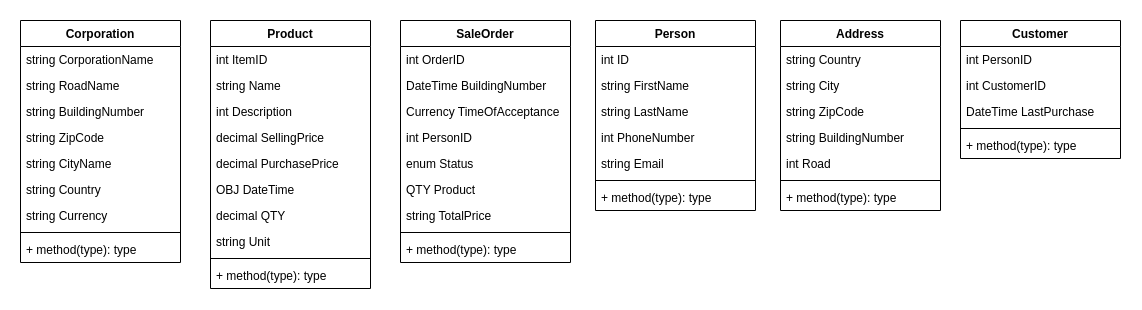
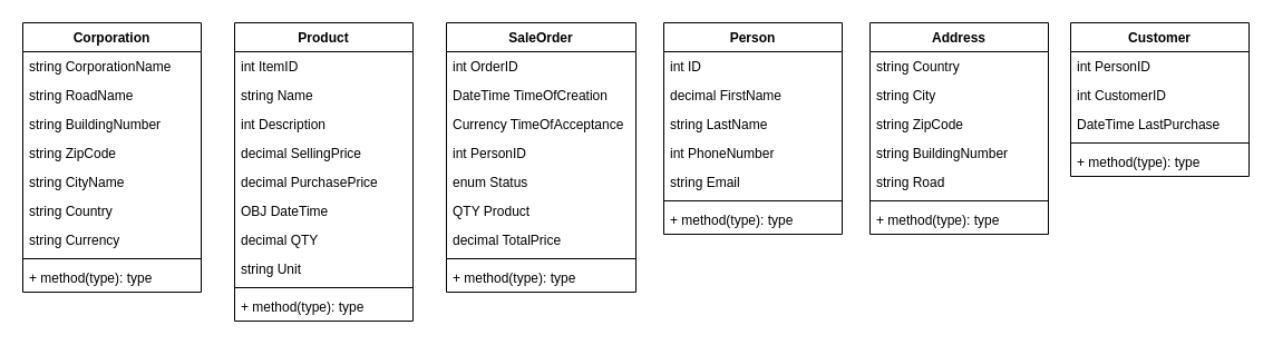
- <mxCell id="10" value="DateTime BuildingNumber" style="text;strokeColor=none;fillColor=none;align=left;verticalAlign=top;spacingLeft=4;spacingRight=4;overflow=hidden;rotatable=0;points=[[0,0.5],[1,0.5]];portConstraint=eastwest;" parent="8" vertex="1"><mxGeometry y="52" width="170" height="26" as="geometry" /></mxCell>
+ <mxCell id="10" value="DateTime TimeOfCreation" style="text;strokeColor=none;fillColor=none;align=left;verticalAlign=top;spacingLeft=4;spacingRight=4;overflow=hidden;rotatable=0;points=[[0,0.5],[1,0.5]];portConstraint=eastwest;" parent="8" vertex="1"><mxGeometry y="52" width="170" height="26" as="geometry" /></mxCell>
- <mxCell id="28" value="string FirstName" style="text;strokeColor=none;fillColor=none;align=left;verticalAlign=top;spacingLeft=4;spacingRight=4;overflow=hidden;rotatable=0;points=[[0,0.5],[1,0.5]];portConstraint=eastwest;" parent="26" vertex="1"><mxGeometry y="52" width="160" height="26" as="geometry" /></mxCell>
+ <mxCell id="28" value="decimal FirstName" style="text;strokeColor=none;fillColor=none;align=left;verticalAlign=top;spacingLeft=4;spacingRight=4;overflow=hidden;rotatable=0;points=[[0,0.5],[1,0.5]];portConstraint=eastwest;" parent="26" vertex="1"><mxGeometry y="52" width="160" height="26" as="geometry" /></mxCell>
- <mxCell id="23" value="int Road" style="text;strokeColor=none;fillColor=none;align=left;verticalAlign=top;spacingLeft=4;spacingRight=4;overflow=hidden;rotatable=0;points=[[0,0.5],[1,0.5]];portConstraint=eastwest;" parent="18" vertex="1"><mxGeometry y="130" width="160" height="26" as="geometry" /></mxCell>
+ <mxCell id="23" value="string Road" style="text;strokeColor=none;fillColor=none;align=left;verticalAlign=top;spacingLeft=4;spacingRight=4;overflow=hidden;rotatable=0;points=[[0,0.5],[1,0.5]];portConstraint=eastwest;" parent="18" vertex="1"><mxGeometry y="130" width="160" height="26" as="geometry" /></mxCell>
- <mxCell id="15" value="string TotalPrice" style="text;strokeColor=none;fillColor=none;align=left;verticalAlign=top;spacingLeft=4;spacingRight=4;overflow=hidden;rotatable=0;points=[[0,0.5],[1,0.5]];portConstraint=eastwest;" parent="8" vertex="1"><mxGeometry y="182" width="170" height="26" as="geometry" /></mxCell>
+ <mxCell id="15" value="decimal TotalPrice" style="text;strokeColor=none;fillColor=none;align=left;verticalAlign=top;spacingLeft=4;spacingRight=4;overflow=hidden;rotatable=0;points=[[0,0.5],[1,0.5]];portConstraint=eastwest;" parent="8" vertex="1"><mxGeometry y="182" width="170" height="26" as="geometry" /></mxCell>
